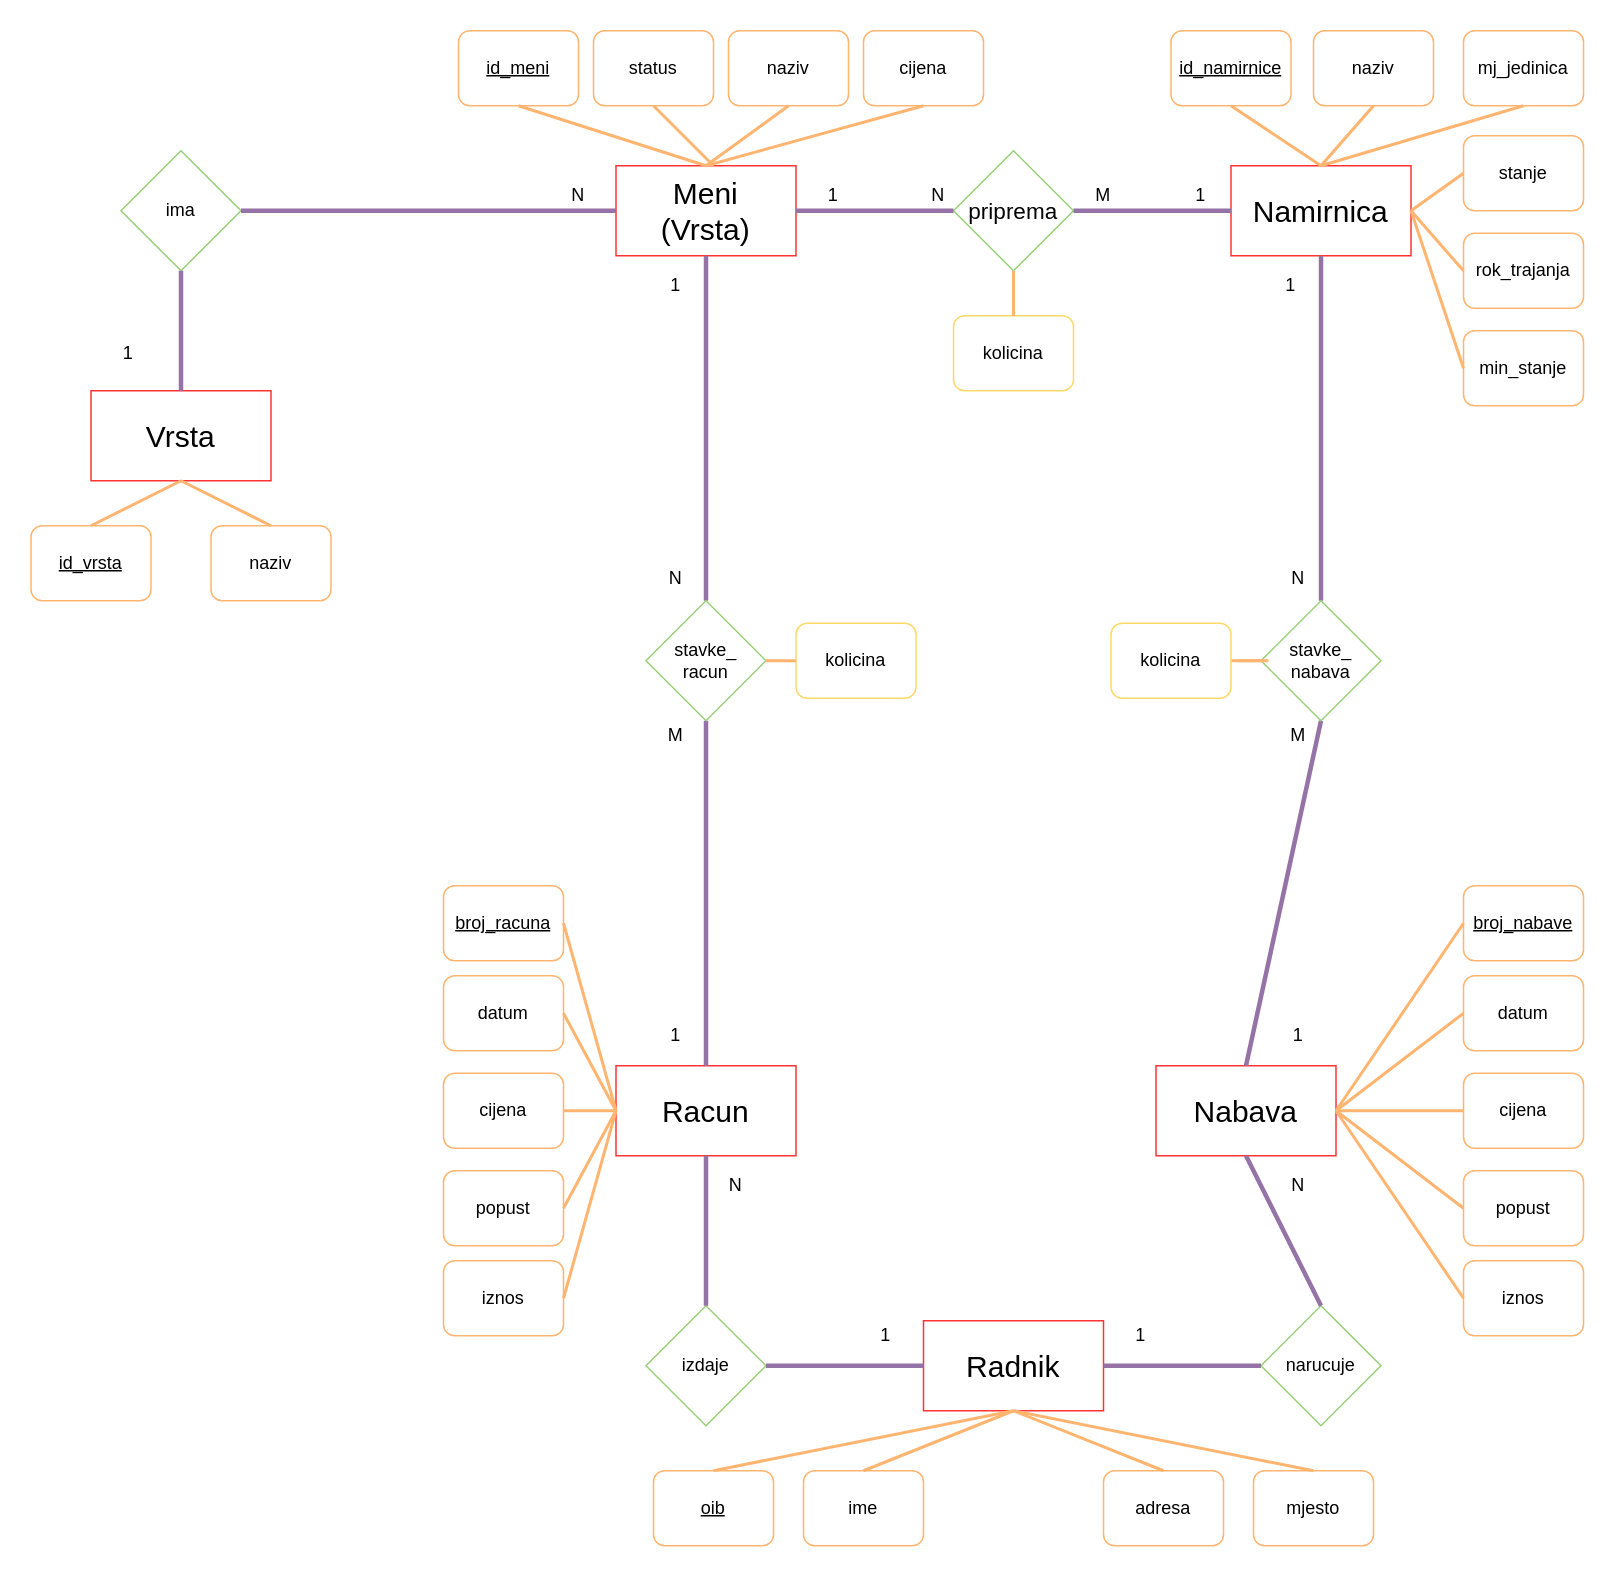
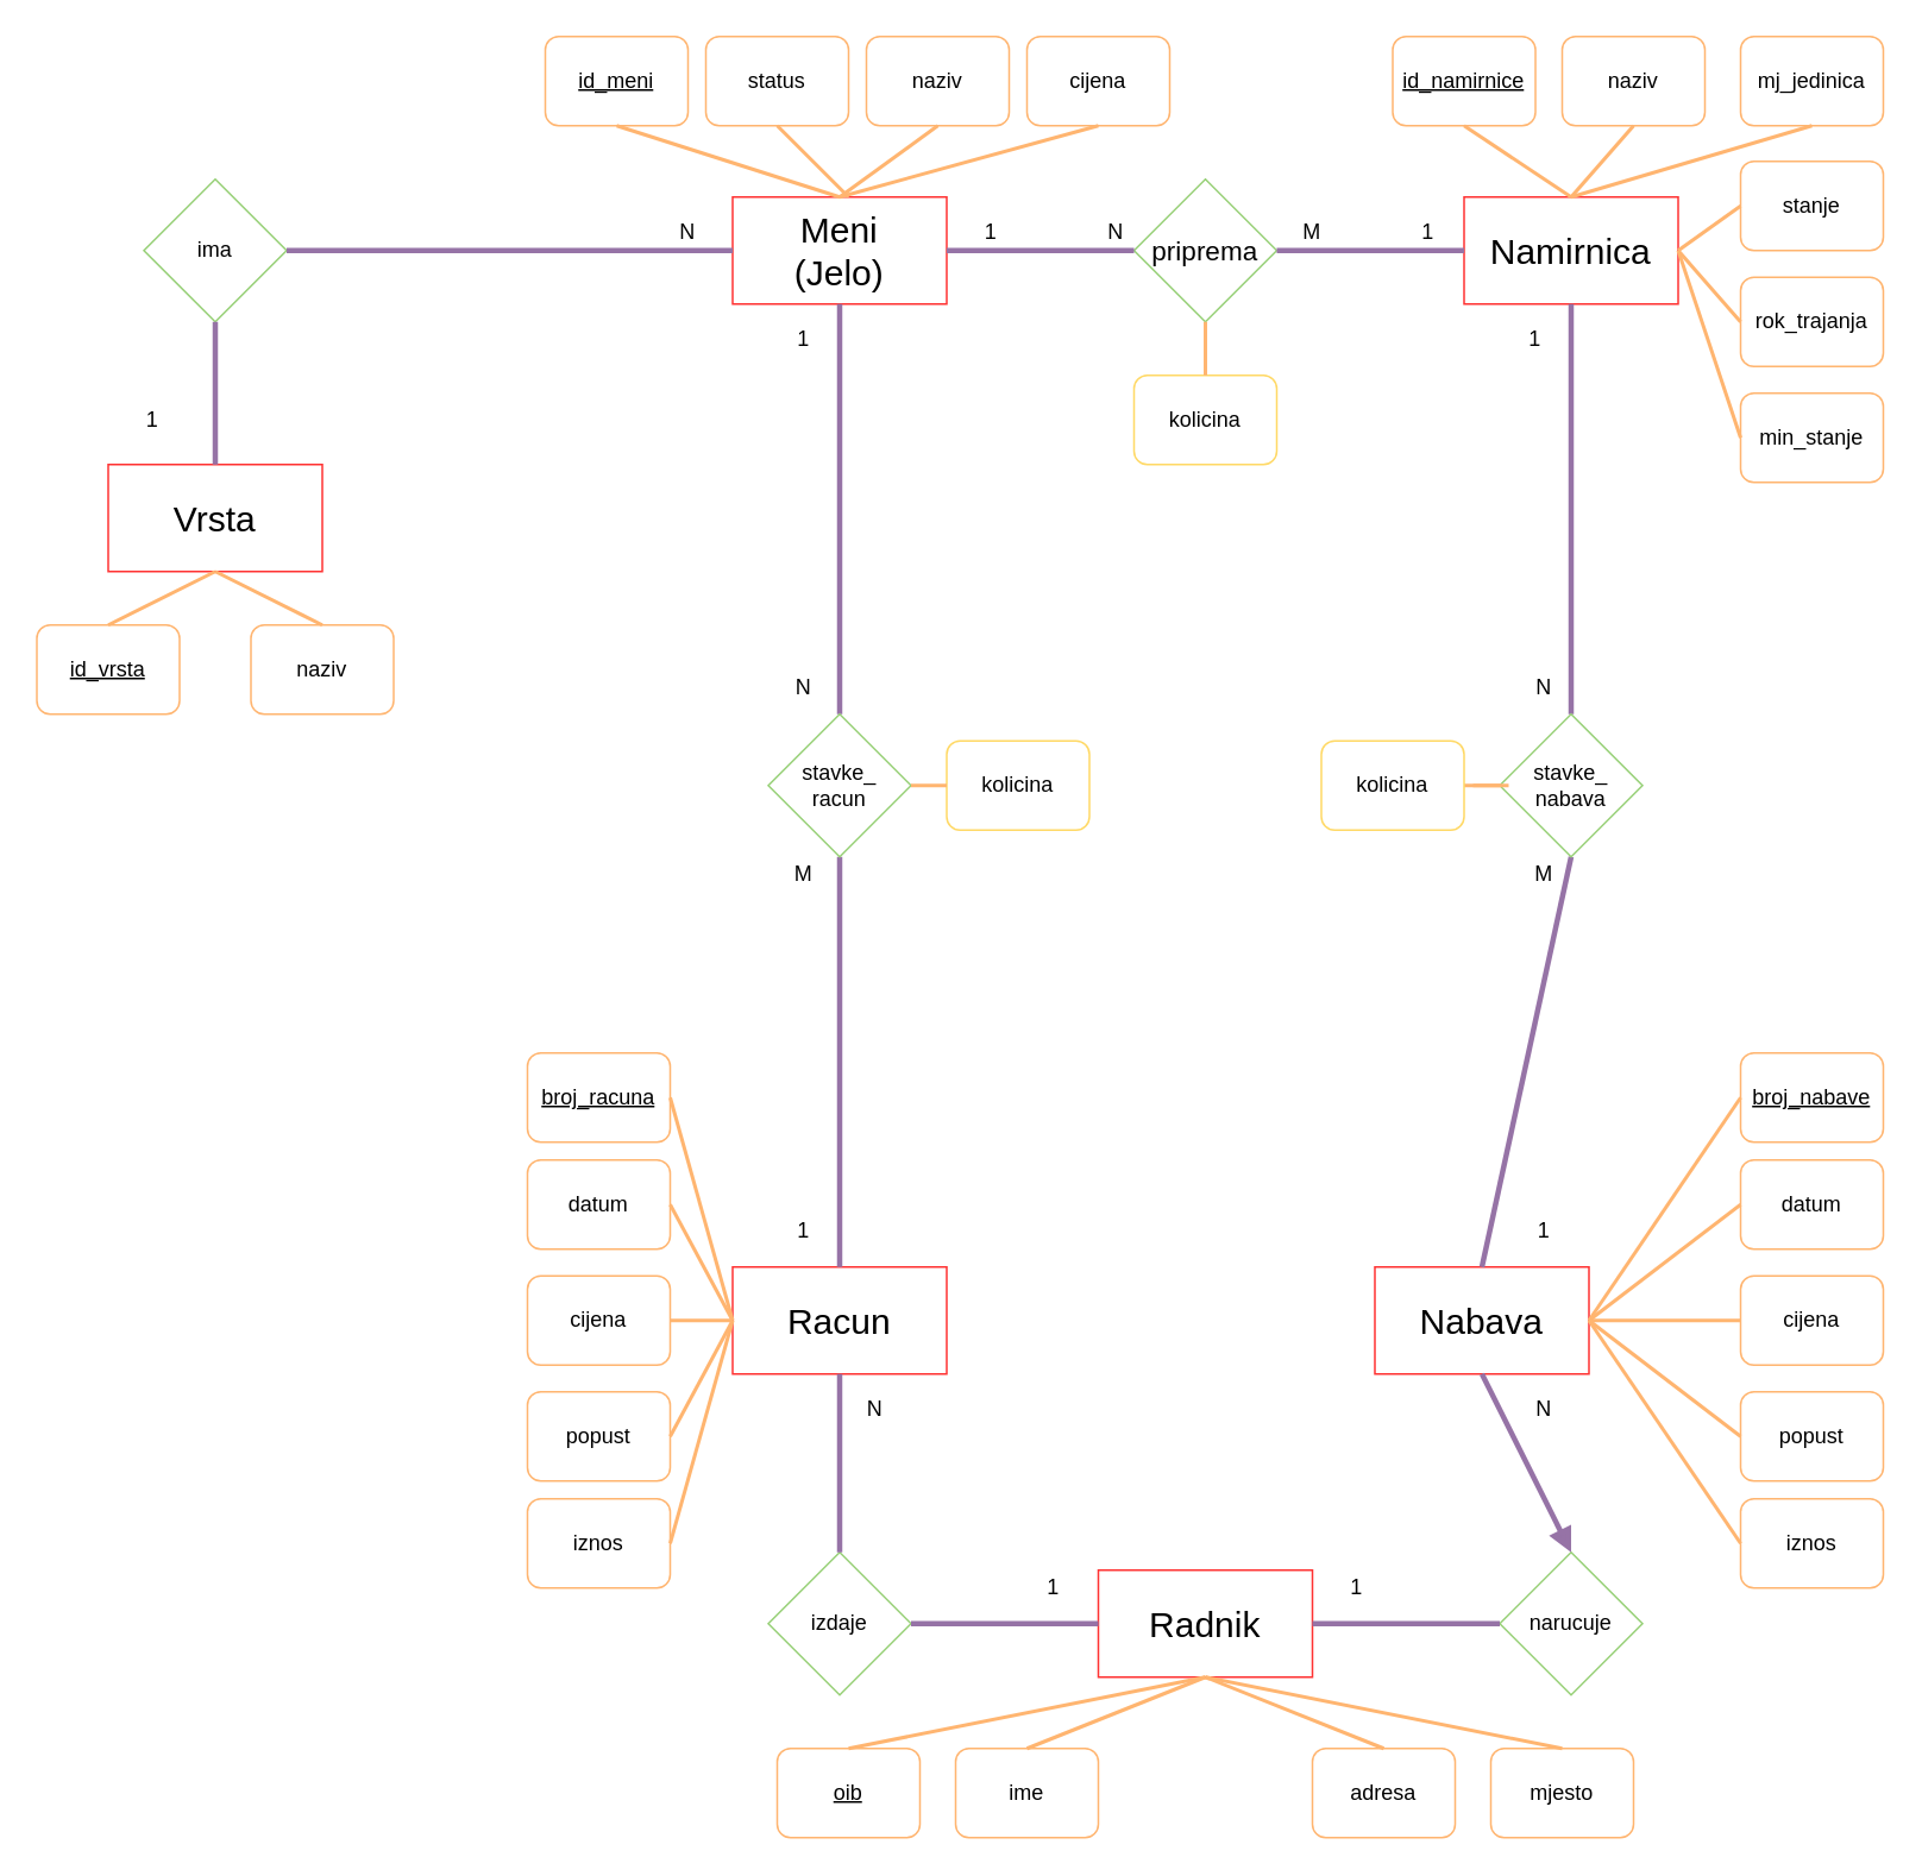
- <mxCell id="3" style="rounded=0;whiteSpace=wrap;html=1;strokeColor=#FF3333;" value="&lt;font style=&quot;font-size: 20px&quot;&gt;Meni&lt;br&gt;(Vrsta)&lt;/font&gt;" parent="1" vertex="1"><mxGeometry width="120" as="geometry" x="410" y="110" height="60" /></mxCell>
+ <mxCell id="3" style="rounded=0;whiteSpace=wrap;html=1;strokeColor=#FF3333;" value="&lt;font style=&quot;font-size: 20px&quot;&gt;Meni&lt;br&gt;(Jelo)&lt;/font&gt;" parent="1" vertex="1"><mxGeometry width="120" as="geometry" x="410" y="110" height="60" /></mxCell>
- <mxCell id="14" style="endArrow=none;html=1;fillColor=#e1d5e7;strokeColor=#9673a6;strokeWidth=3;entryX=0.5;entryY=0;entryDx=0;entryDy=0;exitX=0.5;exitY=1;exitDx=0;exitDy=0;" target="11" source="8" value="" parent="1" edge="1"><mxGeometry width="50" as="geometry" height="50" relative="1"><mxPoint as="sourcePoint" x="-15" y="310" /><mxPoint as="targetPoint" x="90" y="310" /></mxGeometry></mxCell>
+ <mxCell id="14" style="endArrow=block;html=1;fillColor=#e1d5e7;strokeColor=#9673a6;strokeWidth=3;entryX=0.5;entryY=0;entryDx=0;entryDy=0;exitX=0.5;exitY=1;exitDx=0;exitDy=0;" target="11" source="8" value="" parent="1" edge="1"><mxGeometry width="50" as="geometry" height="50" relative="1"><mxPoint as="sourcePoint" x="-15" y="310" /><mxPoint as="targetPoint" x="90" y="310" /></mxGeometry></mxCell>
